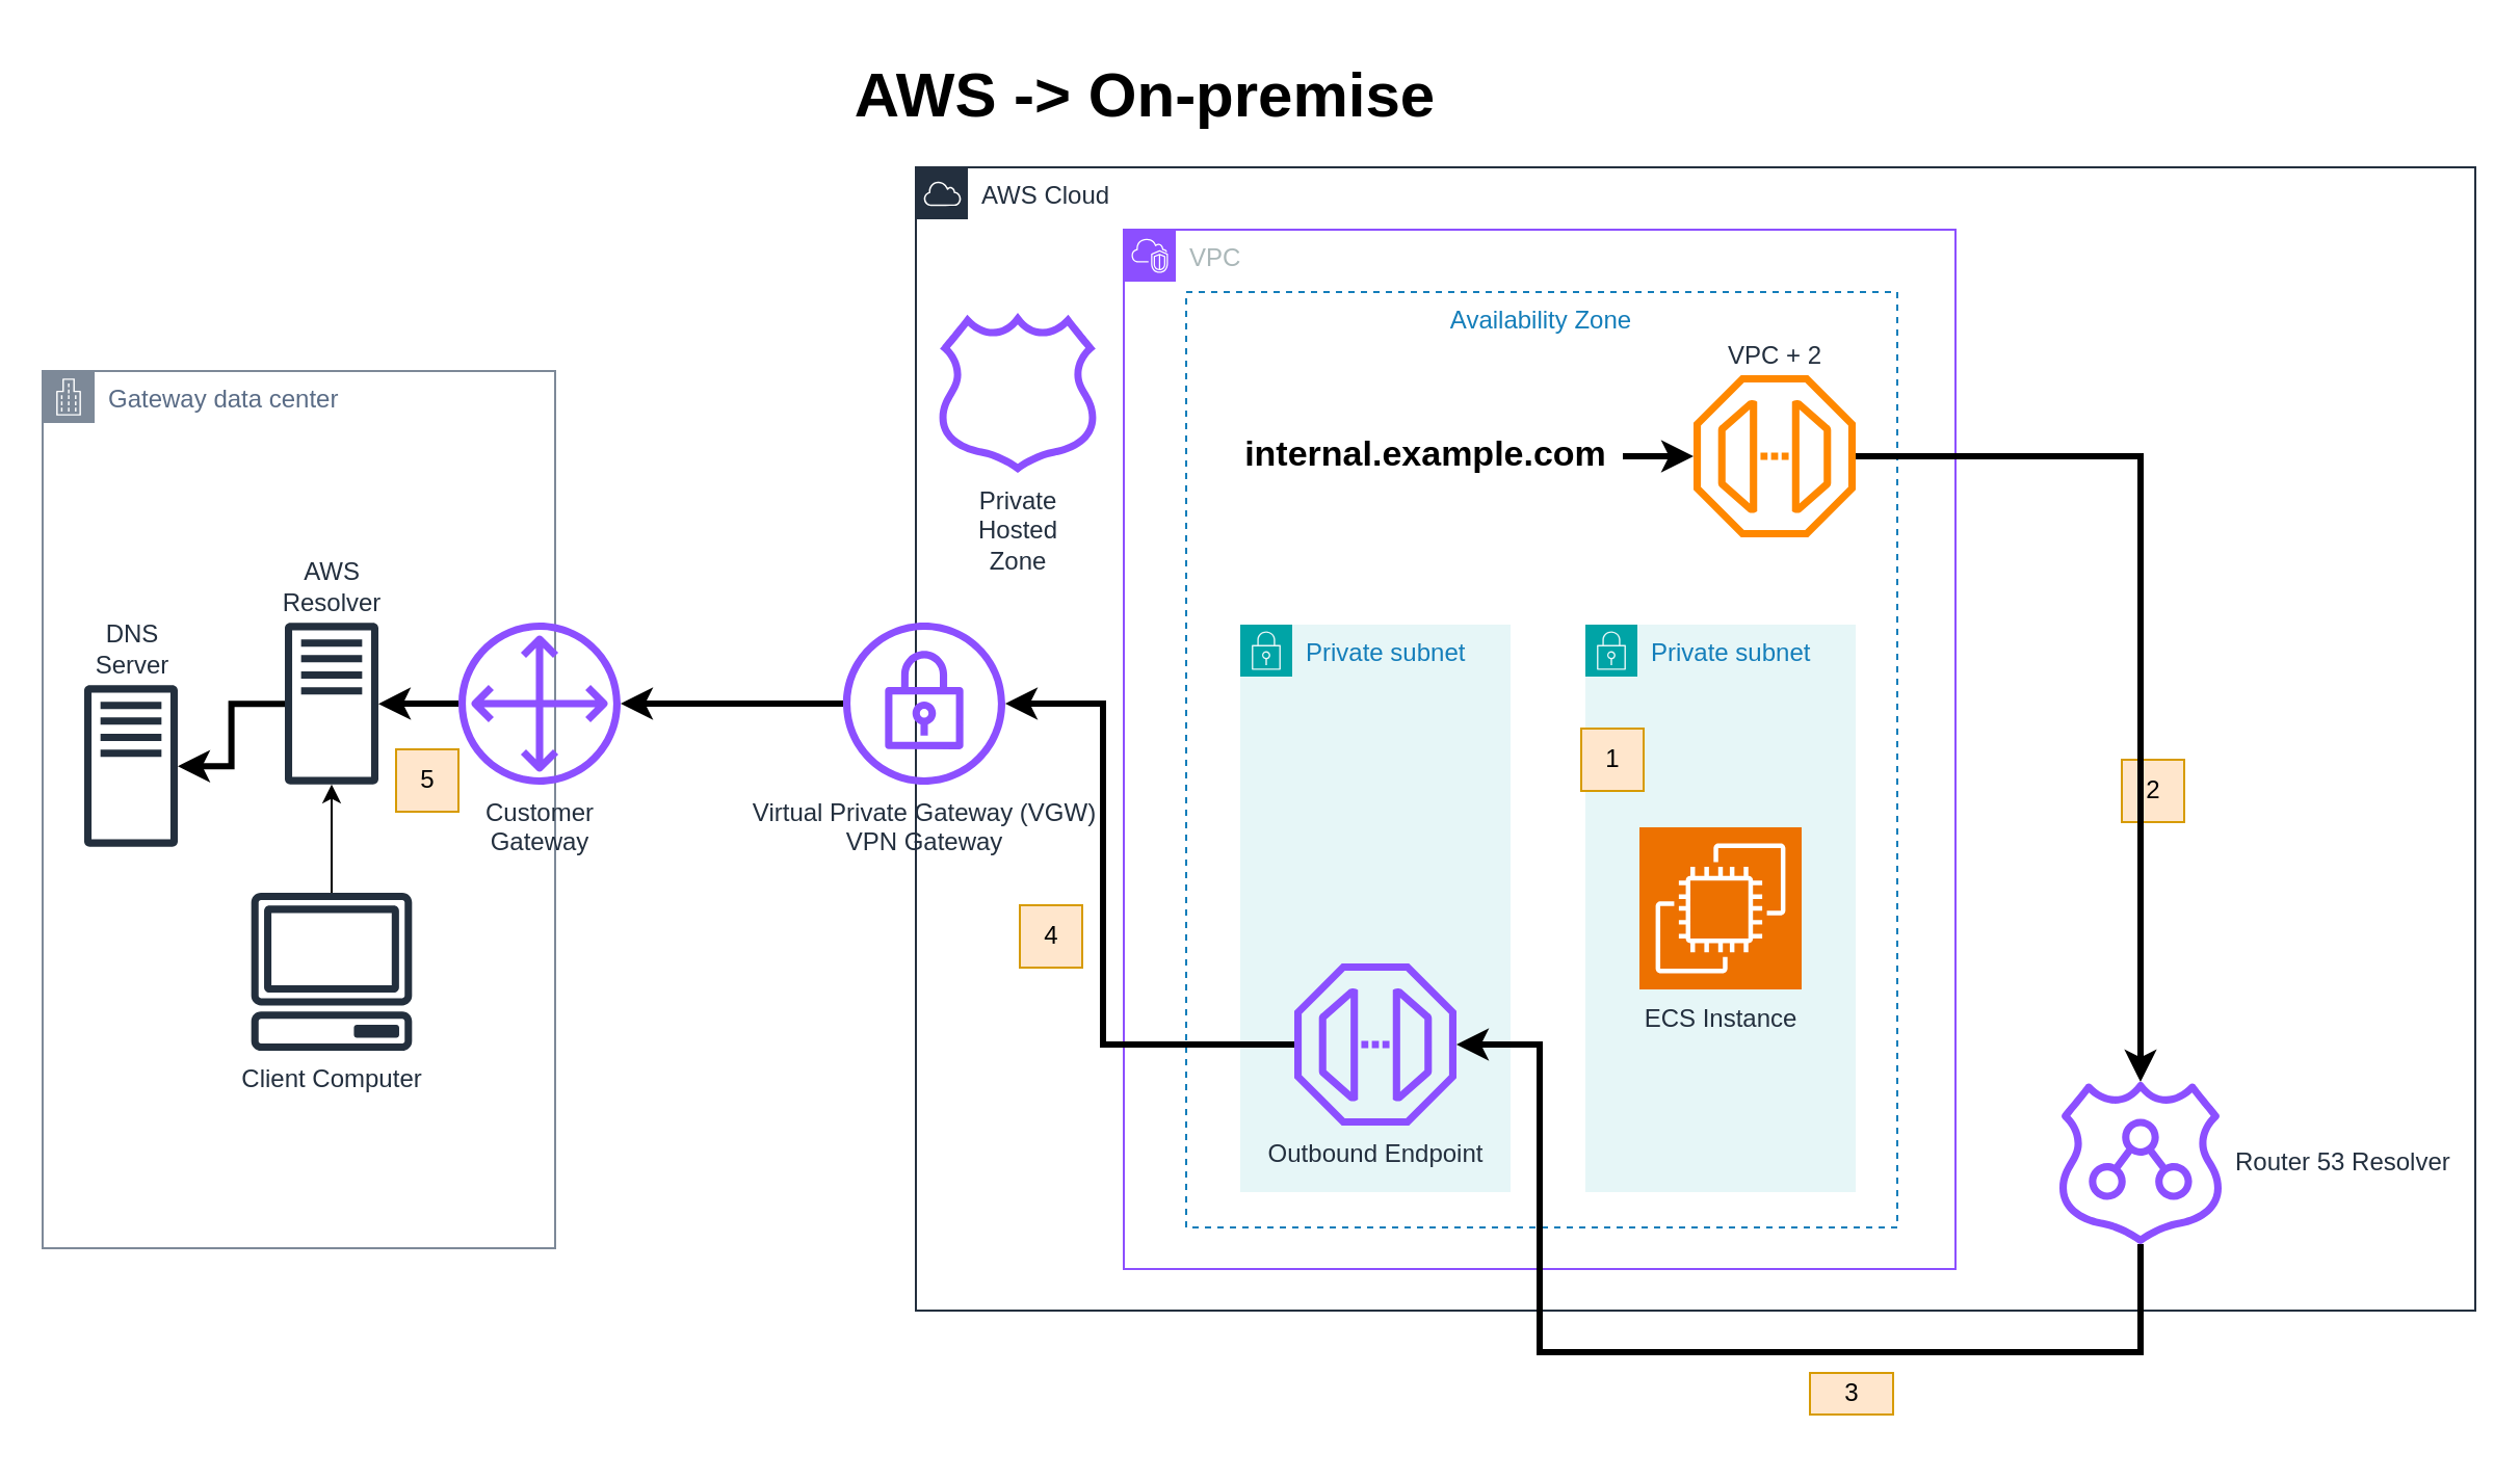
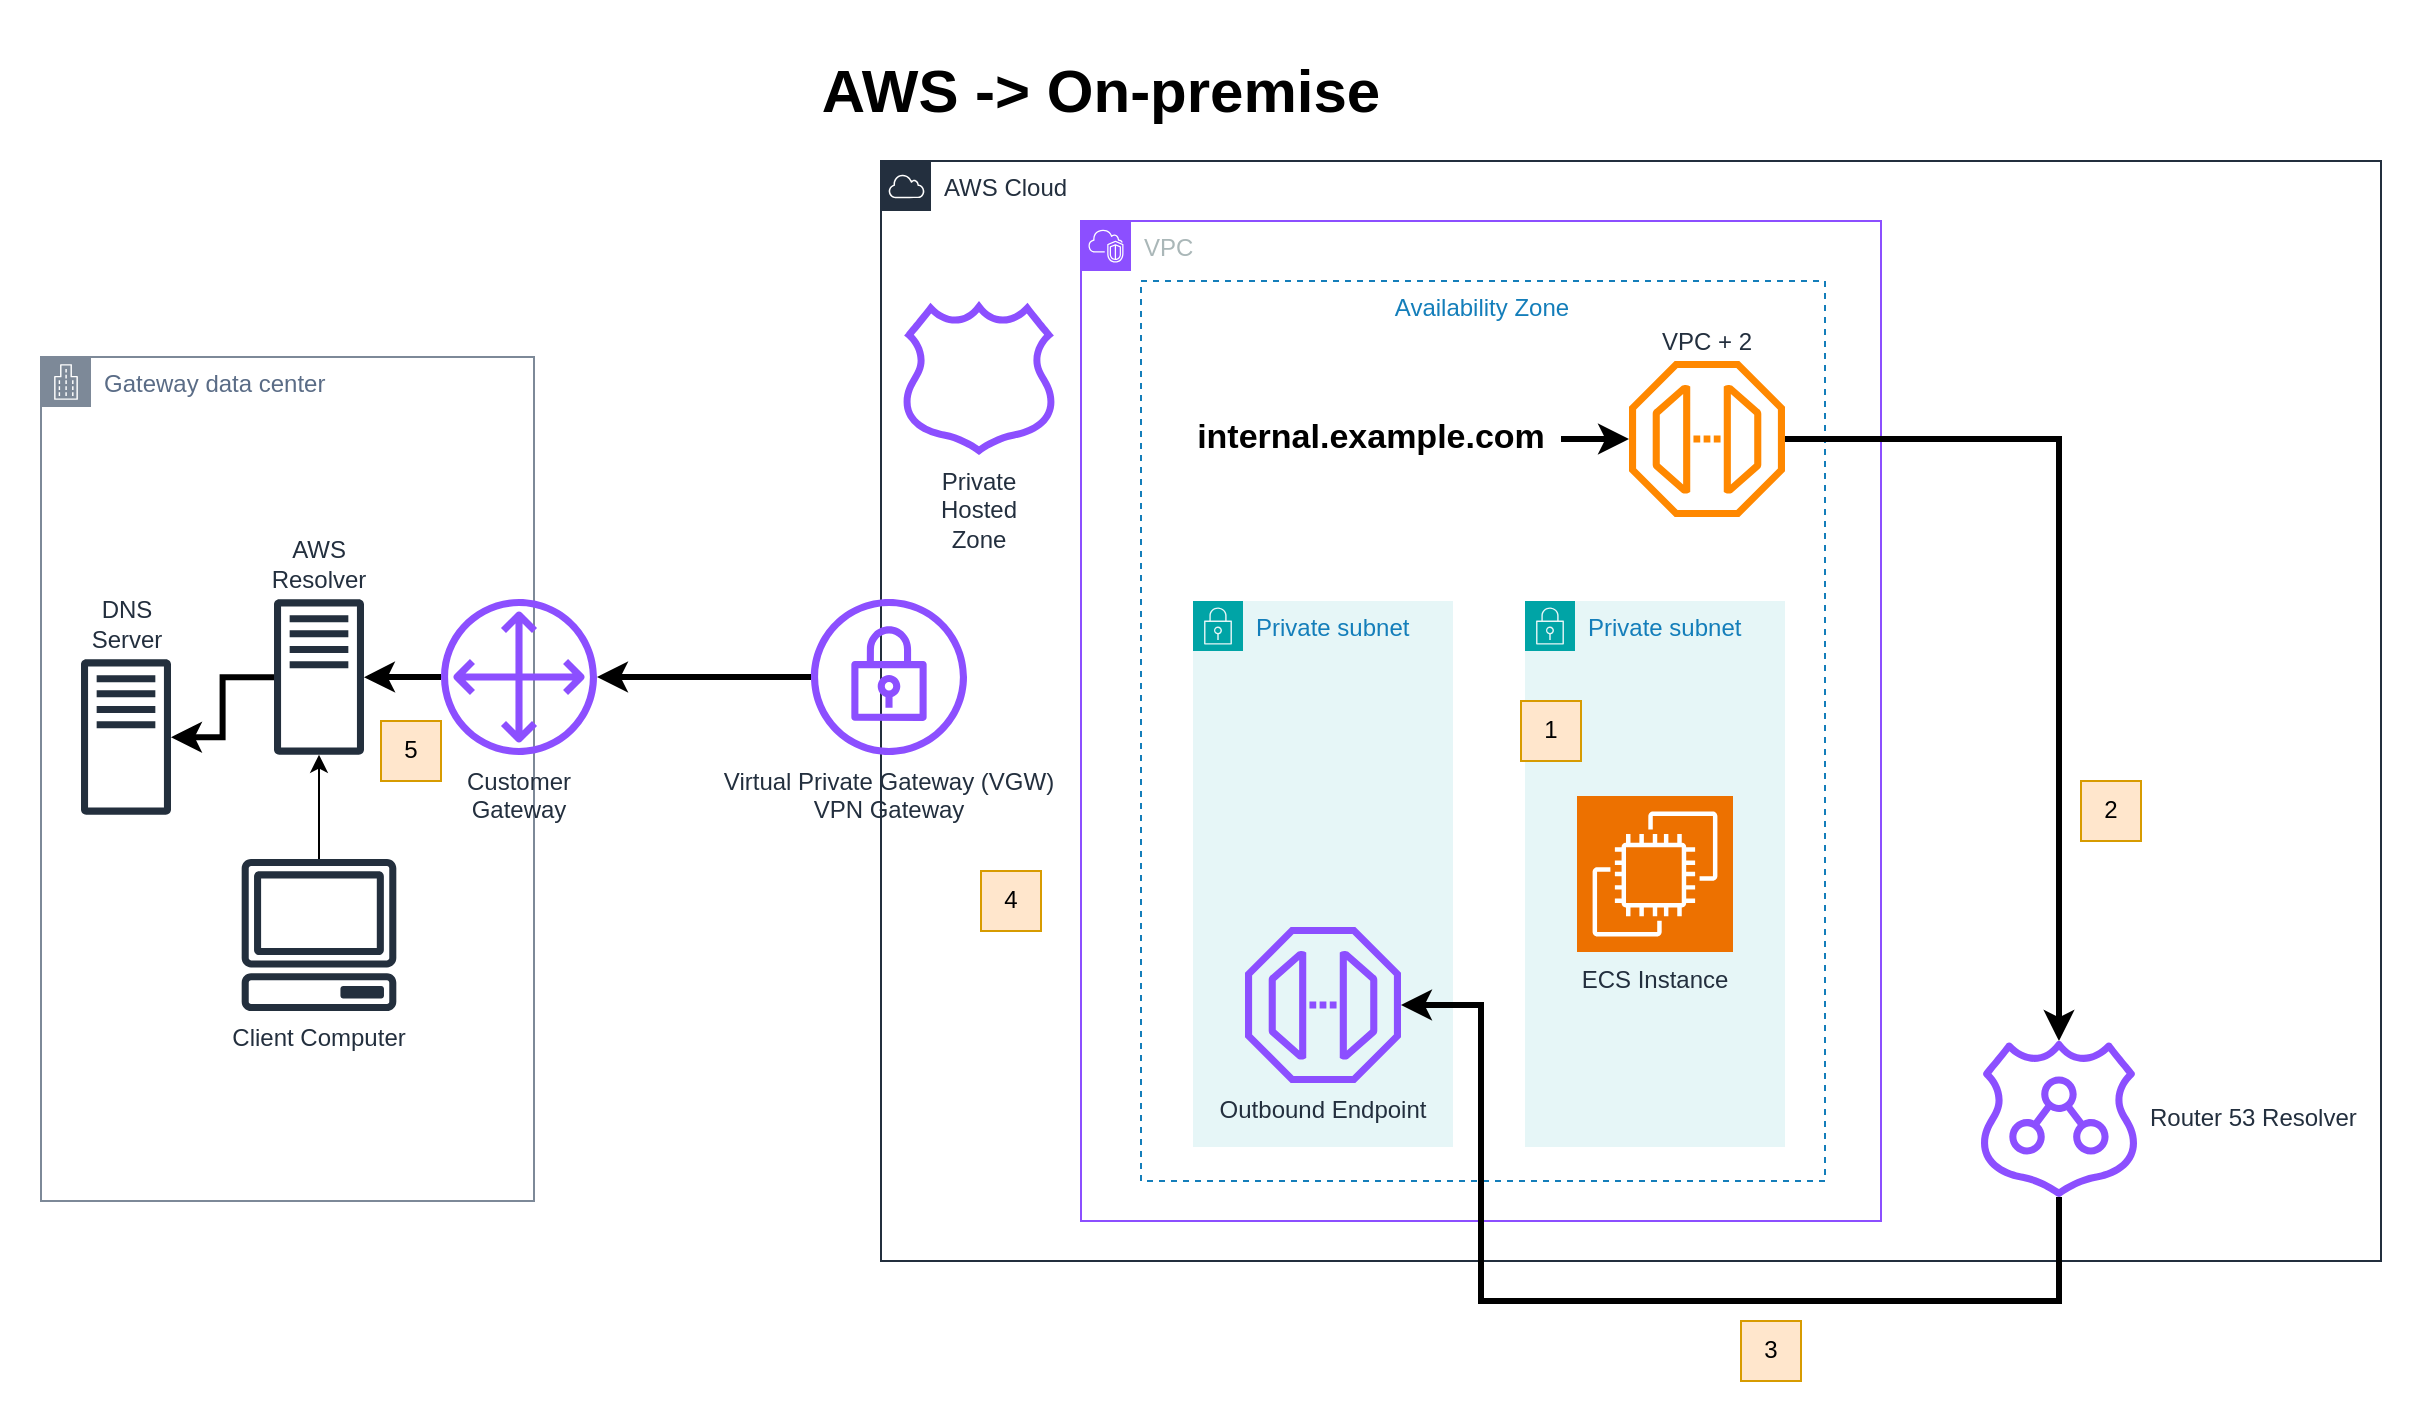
- <mxCell id="2" value="2" style="text;html=1;align=center;verticalAlign=middle;resizable=0;points=[];autosize=1;strokeColor=#d79b00;fillColor=#ffe6cc;" parent="1" vertex="1"><mxGeometry x="1020" y="365" width="30" height="30" as="geometry" /></mxCell>
+ <mxCell id="2" value="2" style="text;html=1;align=center;verticalAlign=middle;resizable=0;points=[];autosize=1;strokeColor=#d79b00;fillColor=#ffe6cc;" parent="1" vertex="1"><mxGeometry x="1040" y="390" width="30" height="30" as="geometry" /></mxCell>
- <mxCell id="29" style="edgeStyle=orthogonalEdgeStyle;rounded=0;orthogonalLoop=1;jettySize=auto;html=1;strokeWidth=3;" parent="14" source="18" target="27" edge="1"><mxGeometry relative="1" as="geometry"><Array as="points"><mxPoint x="90" y="422" /><mxPoint x="90" y="258" /></Array></mxGeometry></mxCell>
- <mxCell id="3" value="3" style="text;html=1;align=center;verticalAlign=middle;resizable=0;points=[];autosize=1;strokeColor=#d79b00;fillColor=#ffe6cc;" parent="1" vertex="1"><mxGeometry x="870" y="660" width="40" height="20" as="geometry" /></mxCell>
+ <mxCell id="3" value="3" style="text;html=1;align=center;verticalAlign=middle;resizable=0;points=[];autosize=1;strokeColor=#d79b00;fillColor=#ffe6cc;" parent="1" vertex="1"><mxGeometry x="870" y="660" width="30" height="30" as="geometry" /></mxCell>
